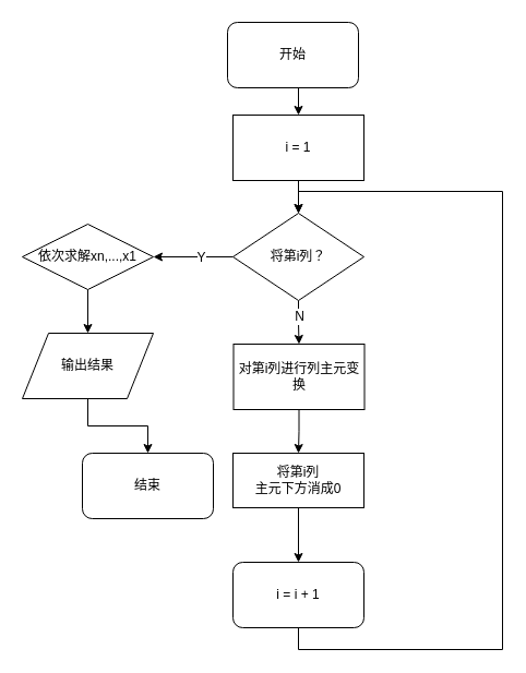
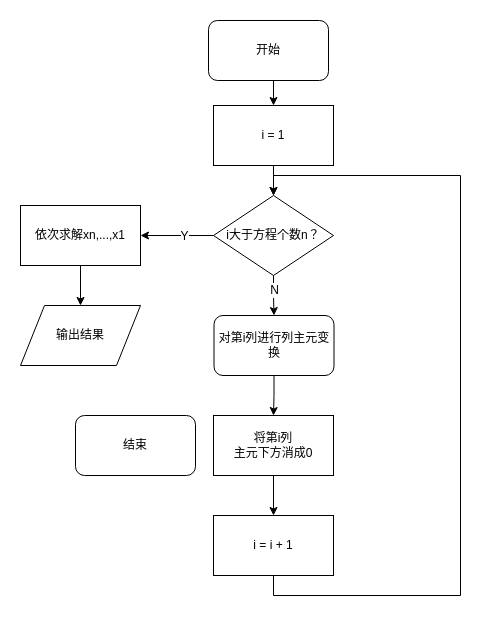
- <mxCell id="12" value="依次求解xn,...,x1" style="rhombus;whiteSpace=wrap;html=1;" vertex="1" parent="1"><mxGeometry x="20" y="205" width="120" height="60" as="geometry" /></mxCell>
+ <mxCell id="12" value="依次求解xn,...,x1" style="rounded=0;whiteSpace=wrap;html=1;" vertex="1" parent="1"><mxGeometry x="20" y="205" width="120" height="60" as="geometry" /></mxCell>
- <mxCell id="10" value="将第i列？" style="rhombus;whiteSpace=wrap;html=1;" vertex="1" parent="1"><mxGeometry x="213" y="195" width="120" height="80" as="geometry" /></mxCell>
+ <mxCell id="10" value="i大于方程个数n？" style="rhombus;whiteSpace=wrap;html=1;" vertex="1" parent="1"><mxGeometry x="213" y="195" width="120" height="80" as="geometry" /></mxCell>
- <mxCell id="14" value="对第i列进行列主元变换" style="rounded=0;whiteSpace=wrap;html=1;" vertex="1" parent="1"><mxGeometry x="213.5" y="315" width="120" height="60" as="geometry" /></mxCell>
+ <mxCell id="14" value="对第i列进行列主元变换" style="whiteSpace=wrap;html=1;rounded=1;" vertex="1" parent="1"><mxGeometry x="213.5" y="315" width="120" height="60" as="geometry" /></mxCell>
- <mxCell id="19" style="edgeStyle=orthogonalEdgeStyle;rounded=0;orthogonalLoop=1;jettySize=auto;html=1;exitX=0.5;exitY=1;exitDx=0;exitDy=0;entryX=0.5;entryY=0;entryDx=0;entryDy=0;" edge="1" parent="1" source="20" target="21"><mxGeometry relative="1" as="geometry" /></mxCell>
- <mxCell id="16" value="将第i列&lt;br&gt;主元下方消成0" style="rounded=0;whiteSpace=wrap;html=1;" vertex="1" parent="1"><mxGeometry x="213" y="415" width="120" height="50" as="geometry" /></mxCell>
+ <mxCell id="16" value="将第i列&lt;br&gt;主元下方消成0" style="rounded=0;whiteSpace=wrap;html=1;" vertex="1" parent="1"><mxGeometry x="213" y="415" width="120" height="60" as="geometry" /></mxCell>
- <mxCell id="18" value="i = i + 1" style="whiteSpace=wrap;html=1;rounded=1;" vertex="1" parent="1"><mxGeometry x="213" y="515" width="120" height="60" as="geometry" /></mxCell>
+ <mxCell id="18" value="i = i + 1" style="rounded=0;whiteSpace=wrap;html=1;" vertex="1" parent="1"><mxGeometry x="213" y="515" width="120" height="60" as="geometry" /></mxCell>
